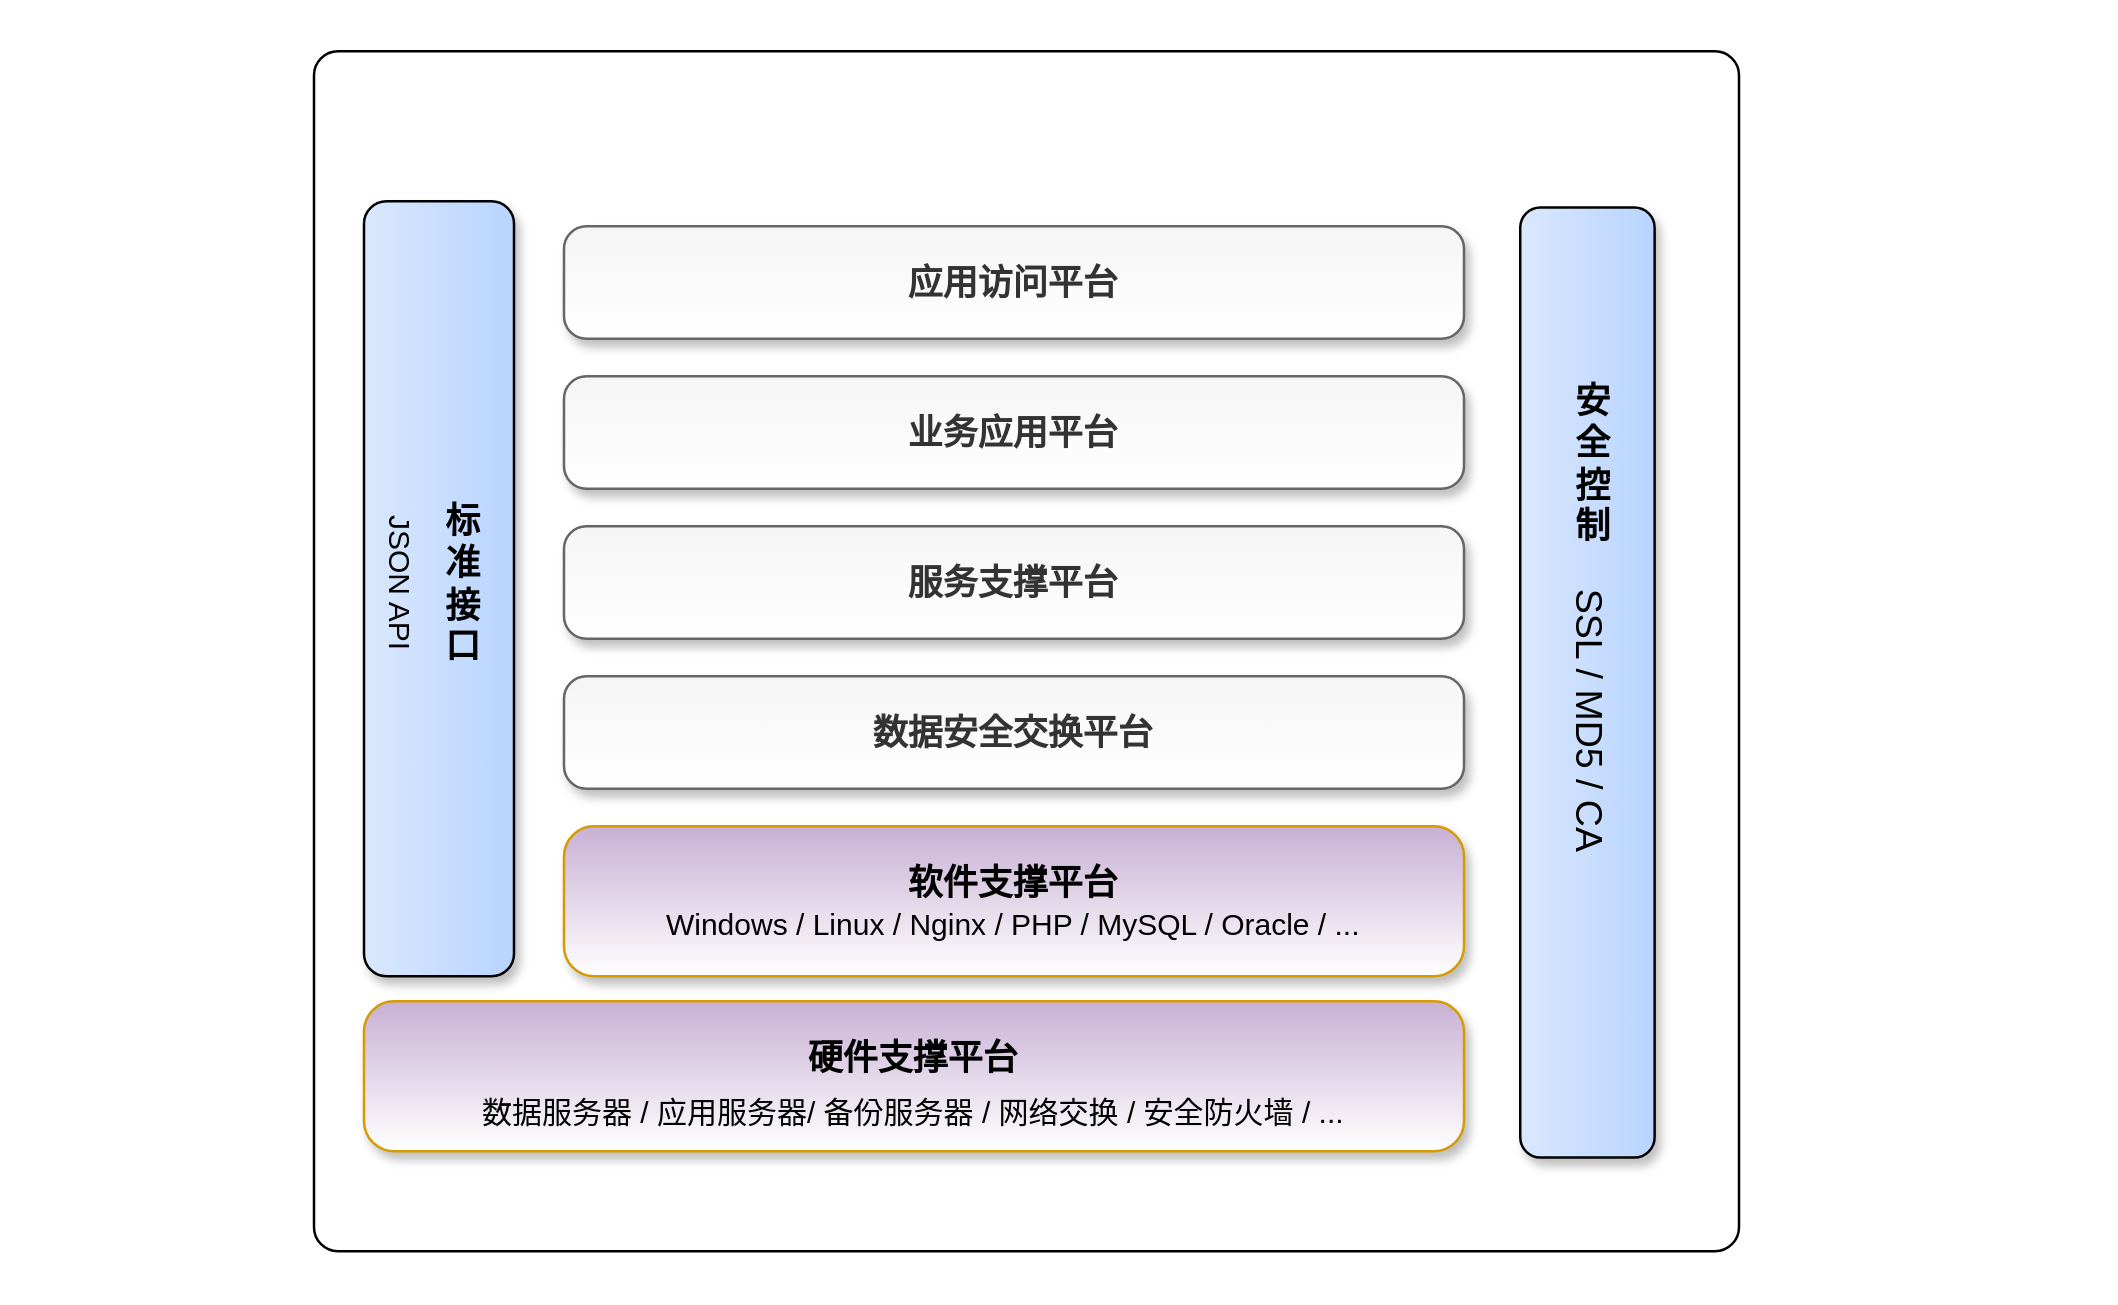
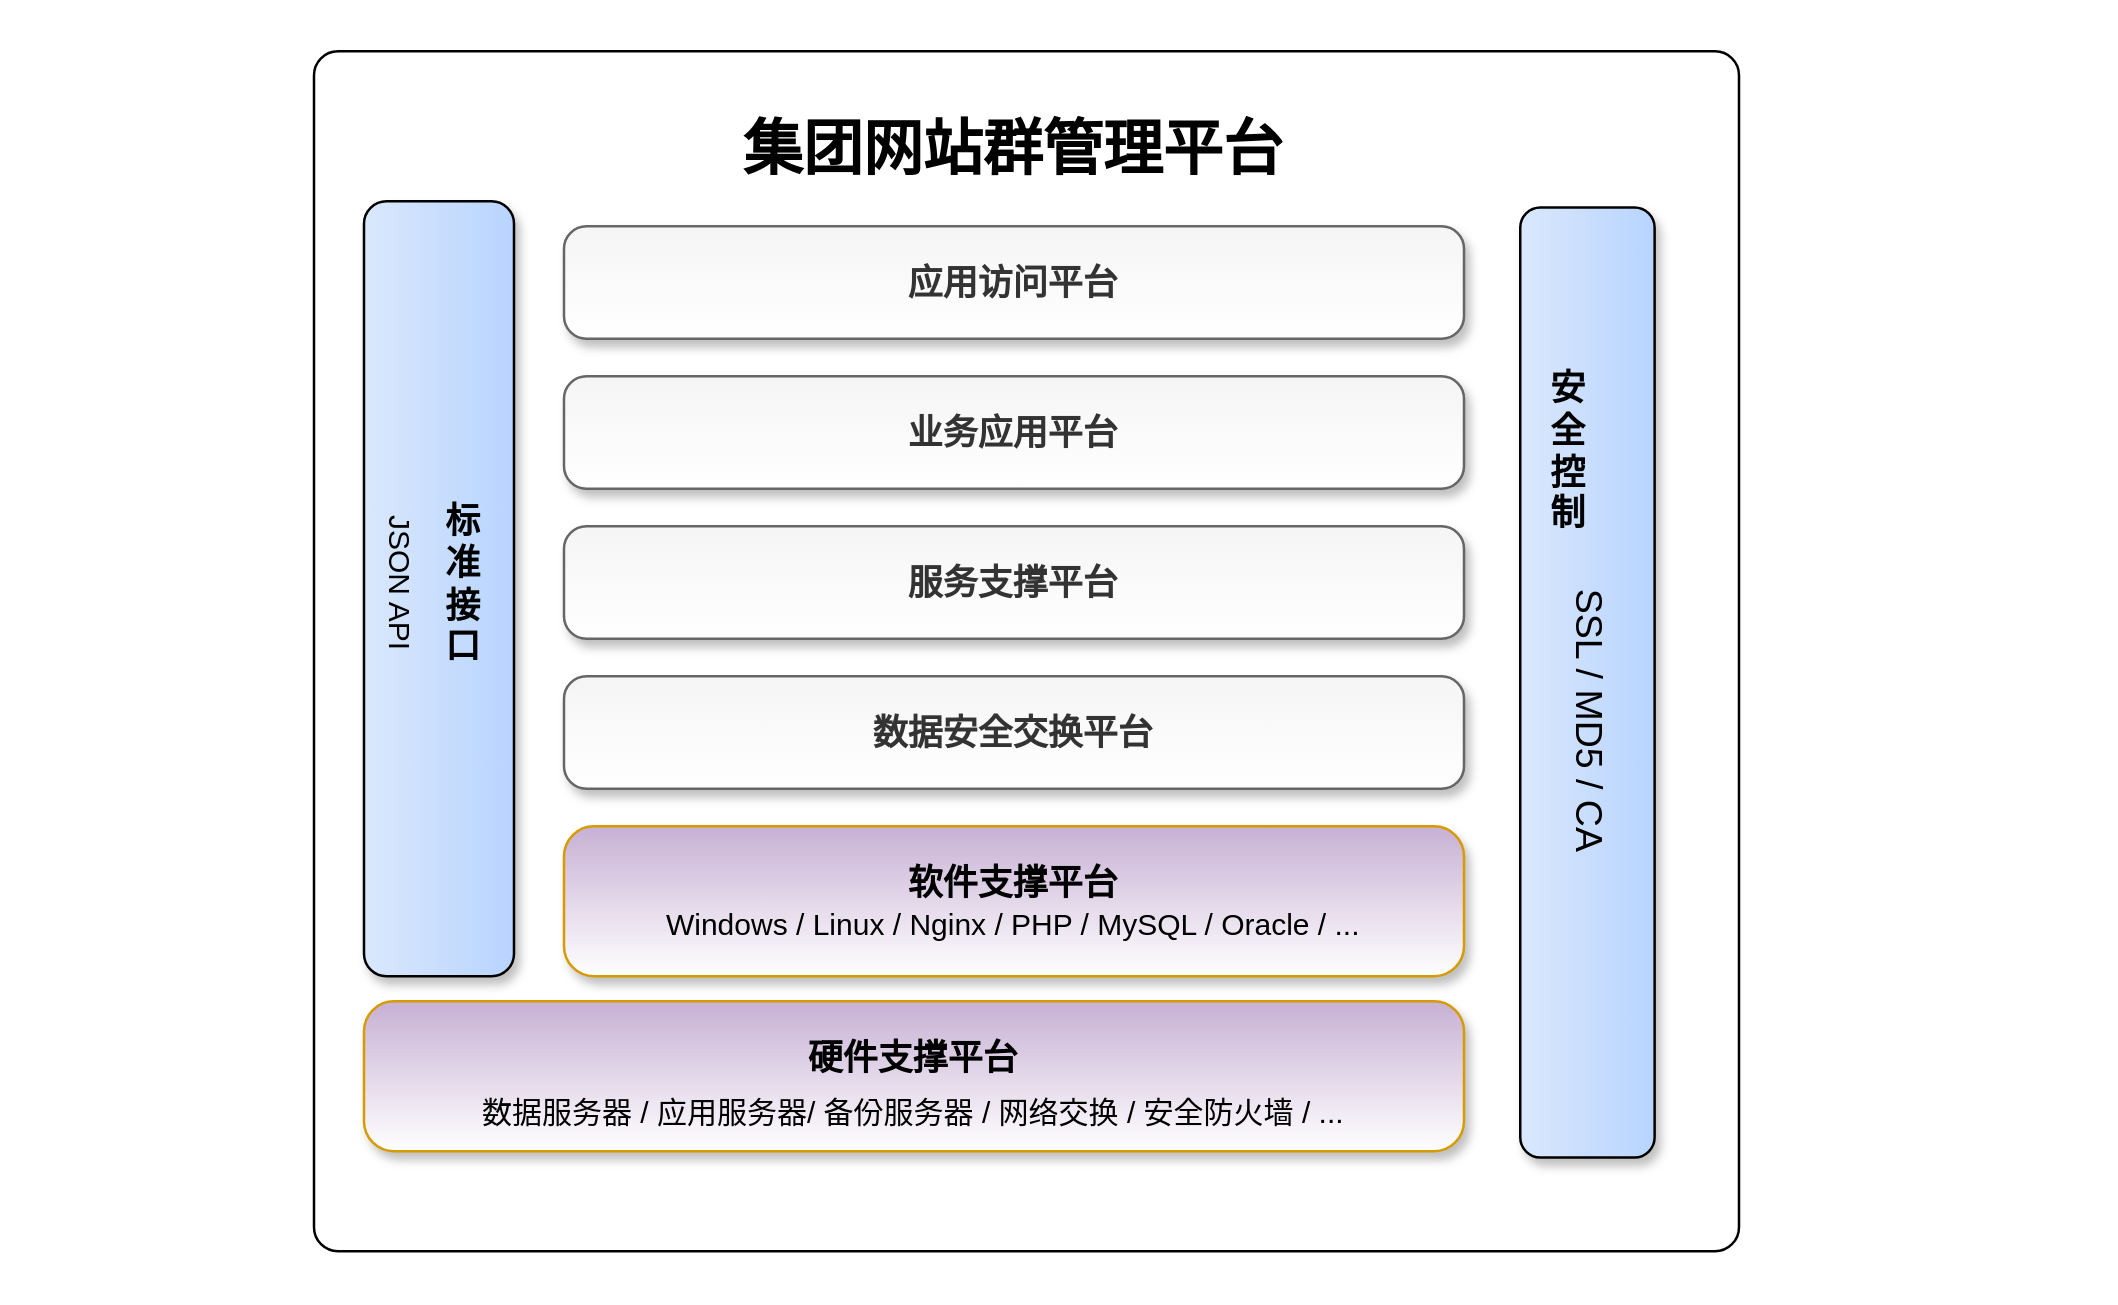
+ <mxCell id="17" value="&lt;h1&gt;集团网站群管理平台&lt;/h1&gt;" style="text;html=1;strokeColor=none;fillColor=none;spacing=5;spacingTop=-20;whiteSpace=wrap;overflow=hidden;rounded=0;shadow=0;glass=0;labelBackgroundColor=none;sketch=0;fontColor=#000000;align=center;" vertex="1" parent="1"><mxGeometry x="286.25" y="40" width="237.5" height="40" as="geometry" /></mxCell>
- <mxCell id="10" value="&lt;h4 style=&quot;font-size: 14px&quot;&gt;安全控制&lt;/h4&gt;" style="text;html=1;strokeColor=none;fillColor=none;align=center;verticalAlign=middle;whiteSpace=wrap;rounded=0;shadow=1;glass=0;sketch=0;" vertex="1" parent="1"><mxGeometry x="626.88" y="140" width="20" height="90" as="geometry" /></mxCell>
+ <mxCell id="10" value="&lt;h4 style=&quot;font-size: 14px&quot;&gt;安全控制&lt;/h4&gt;" style="text;html=1;strokeColor=none;fillColor=none;align=center;verticalAlign=middle;whiteSpace=wrap;rounded=0;shadow=1;glass=0;sketch=0;" vertex="1" parent="1"><mxGeometry x="616.88" y="135" width="20" height="90" as="geometry" /></mxCell>
